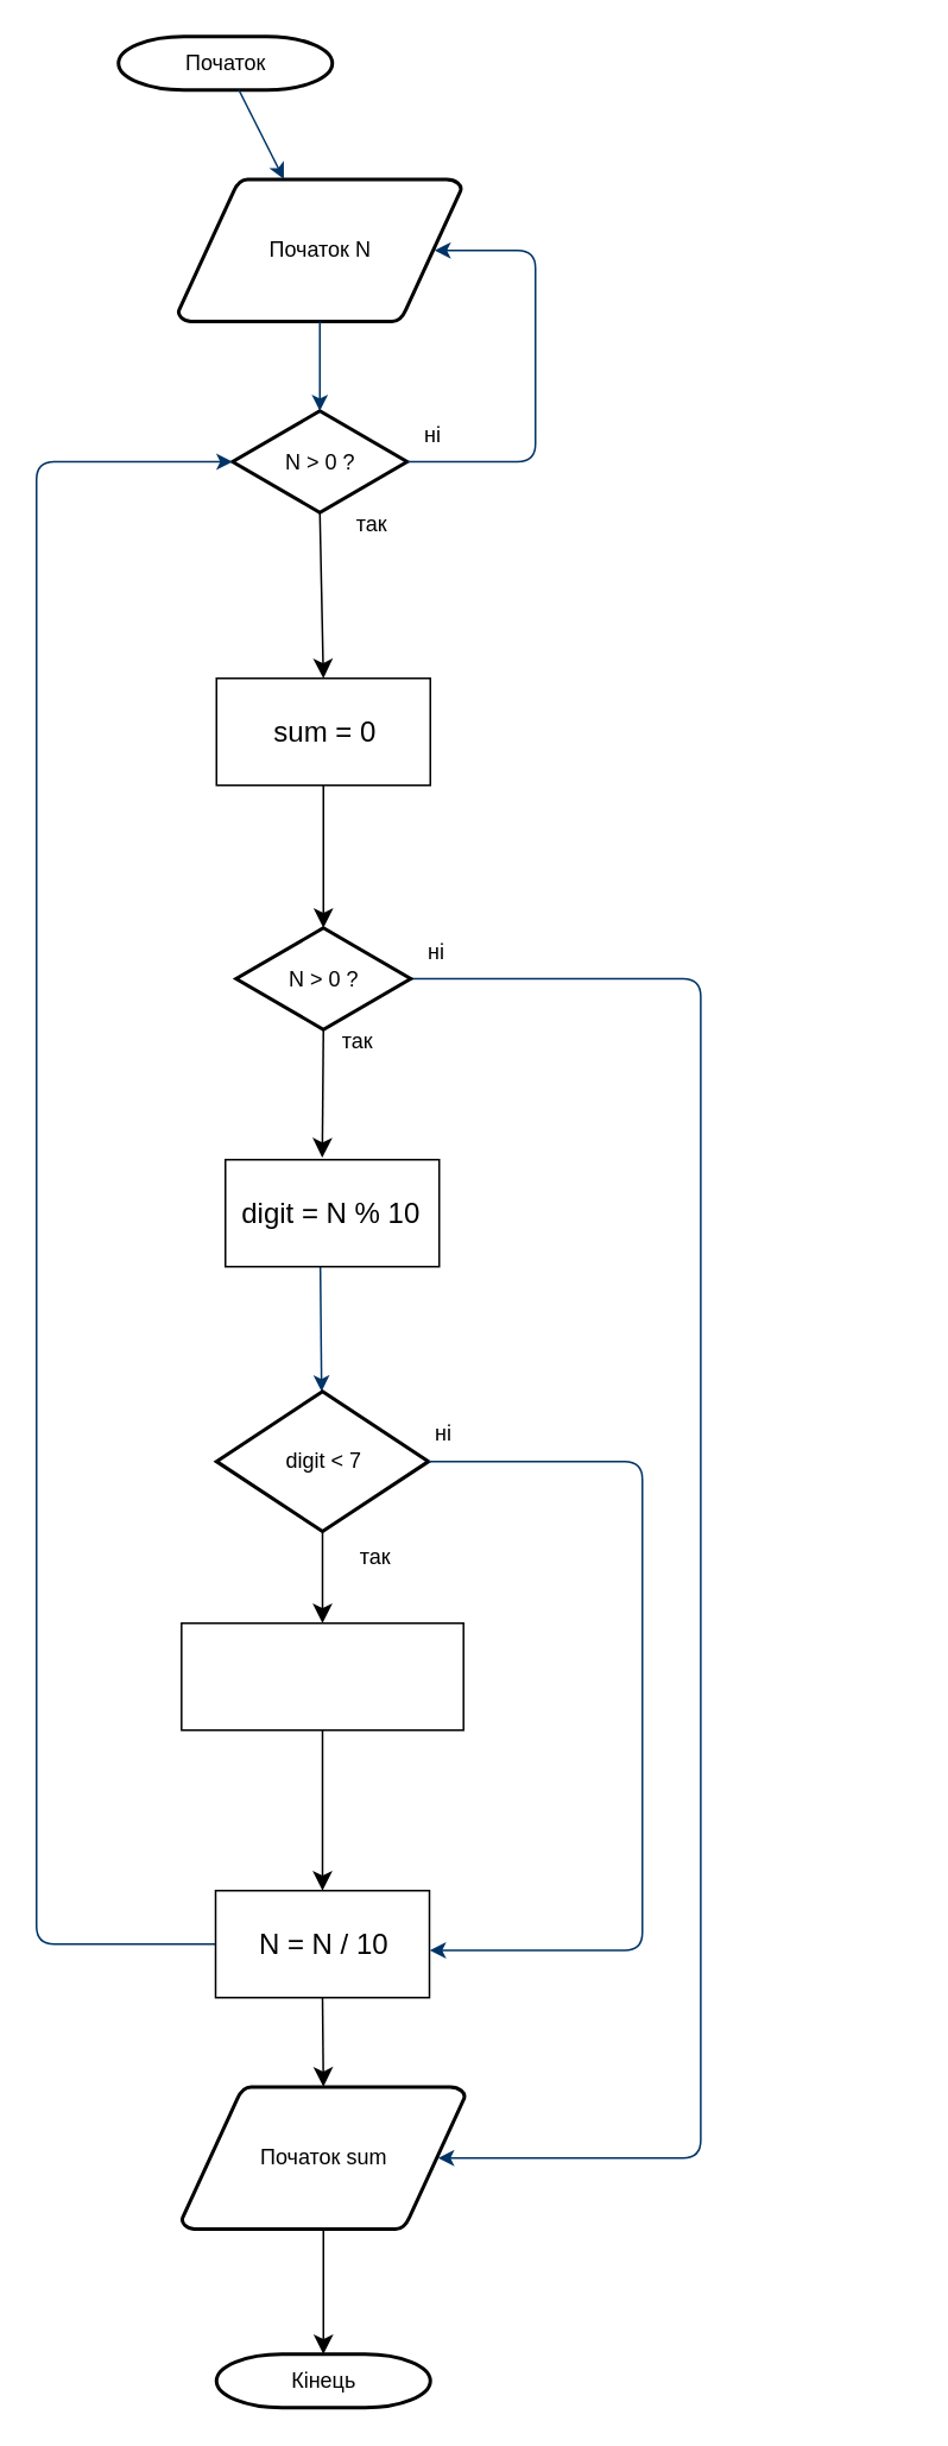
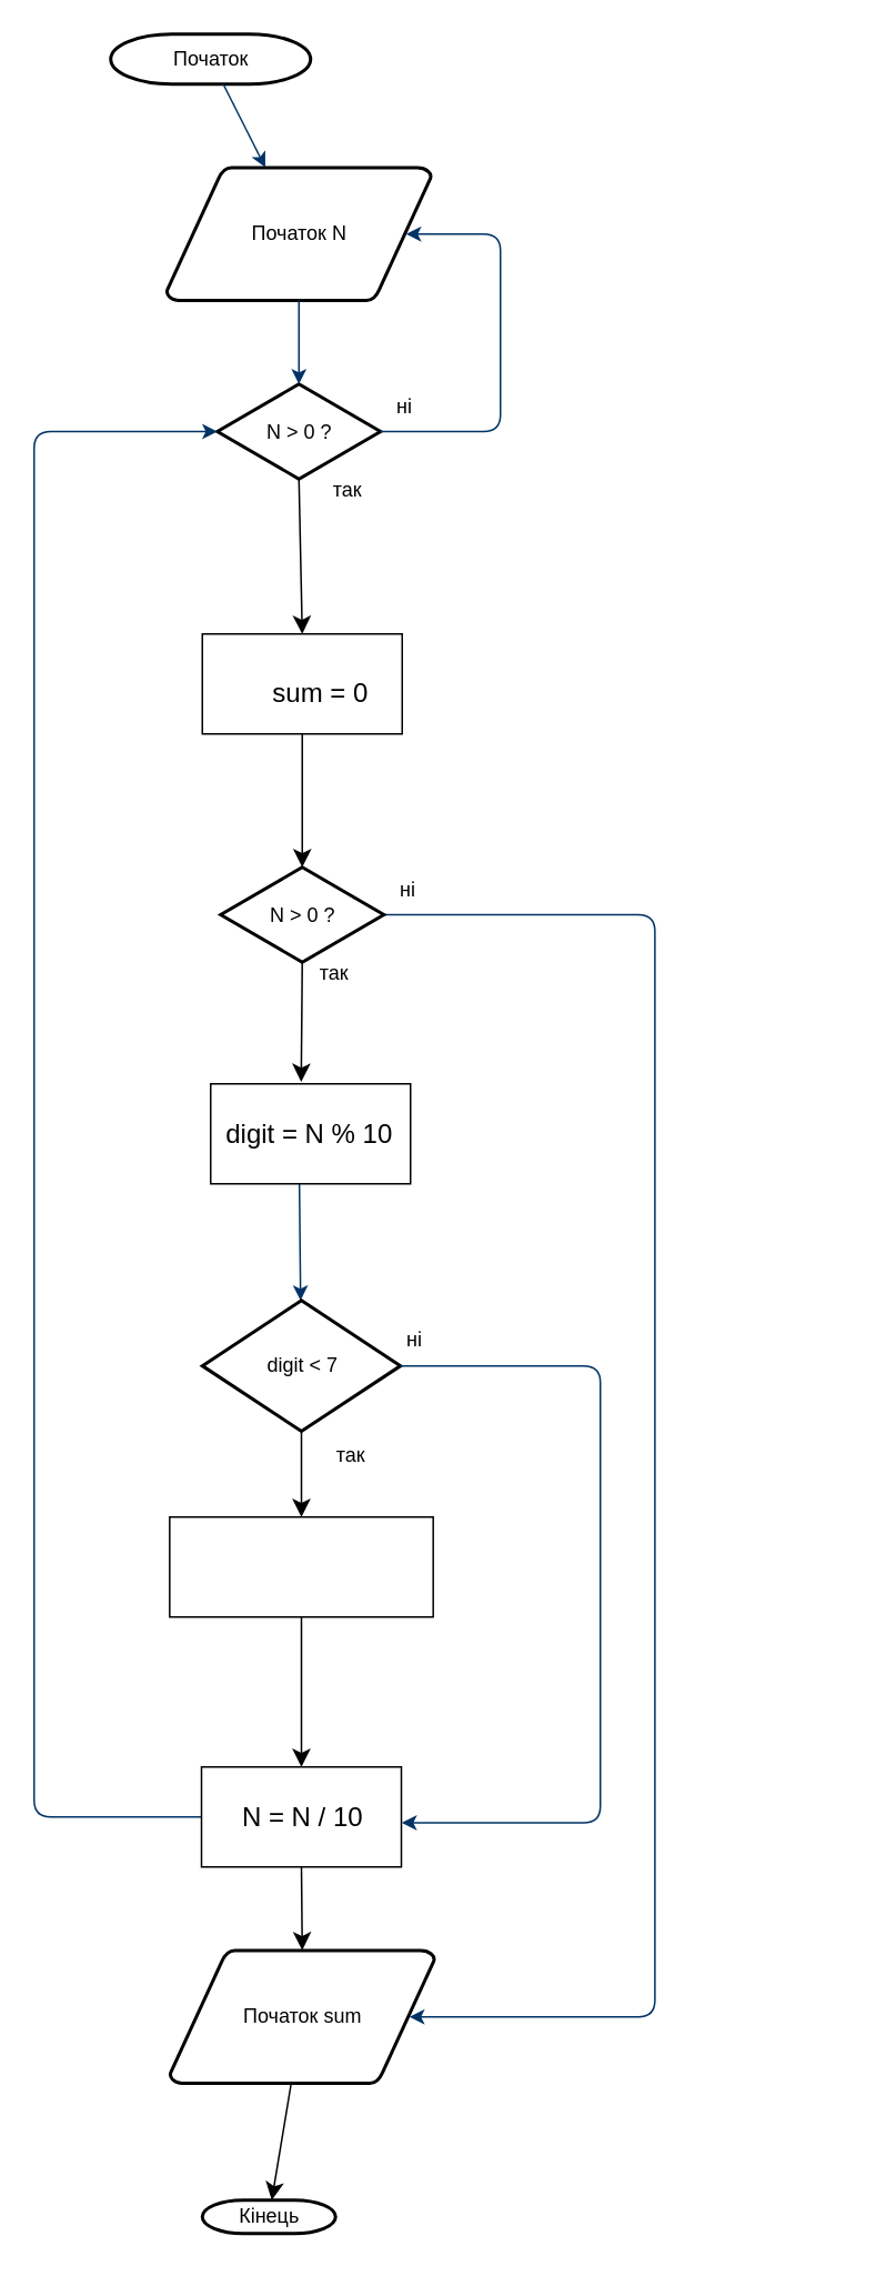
- <mxCell id="25" value="&amp;nbsp;sum = 0" style="text;strokeColor=none;fillColor=none;html=1;align=center;verticalAlign=middle;whiteSpace=wrap;rounded=0;fontSize=16;" vertex="1" parent="23"><mxGeometry x="19" y="15" width="80" height="30" as="geometry" /></mxCell>
+ <mxCell id="25" value="&amp;nbsp;sum = 0" style="text;strokeColor=none;fillColor=none;html=1;align=center;verticalAlign=middle;whiteSpace=wrap;rounded=0;fontSize=16;" vertex="1" parent="23"><mxGeometry x="29" y="20" width="80" height="30" as="geometry" /></mxCell>
- <mxCell id="15" value="Кінець" style="shape=mxgraph.flowchart.terminator;strokeWidth=2;gradientColor=none;gradientDirection=north;fontStyle=0;html=1;" parent="1" vertex="1"><mxGeometry x="121" y="1320" width="120" height="30" as="geometry" /></mxCell>
+ <mxCell id="15" value="Кінець" style="shape=mxgraph.flowchart.terminator;strokeWidth=2;gradientColor=none;gradientDirection=north;fontStyle=0;html=1;" parent="1" vertex="1"><mxGeometry x="121" y="1320" width="80" height="20" as="geometry" /></mxCell>
